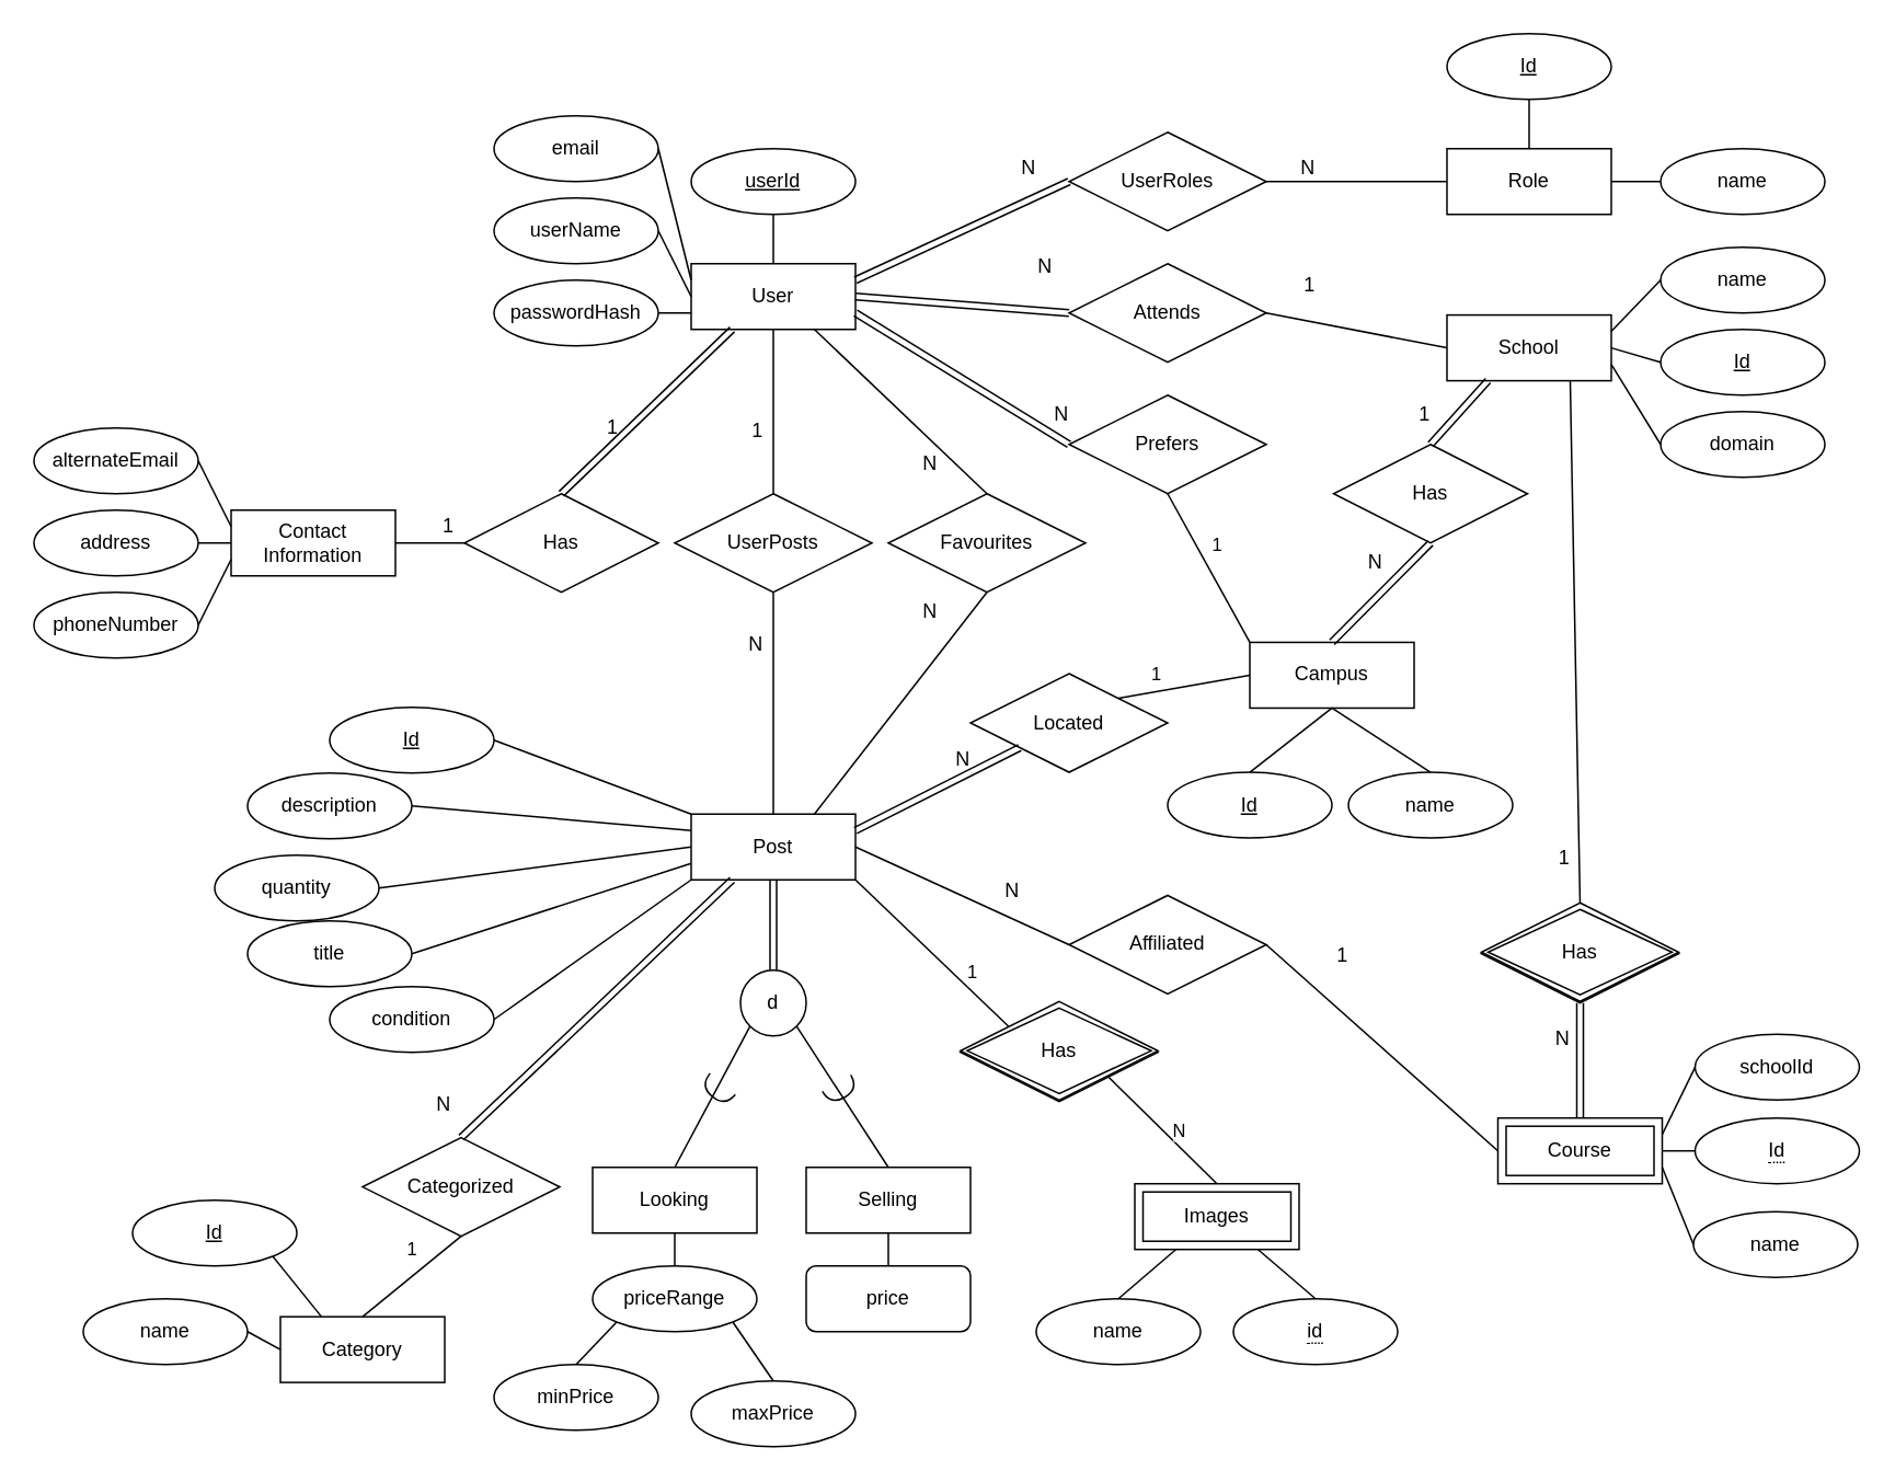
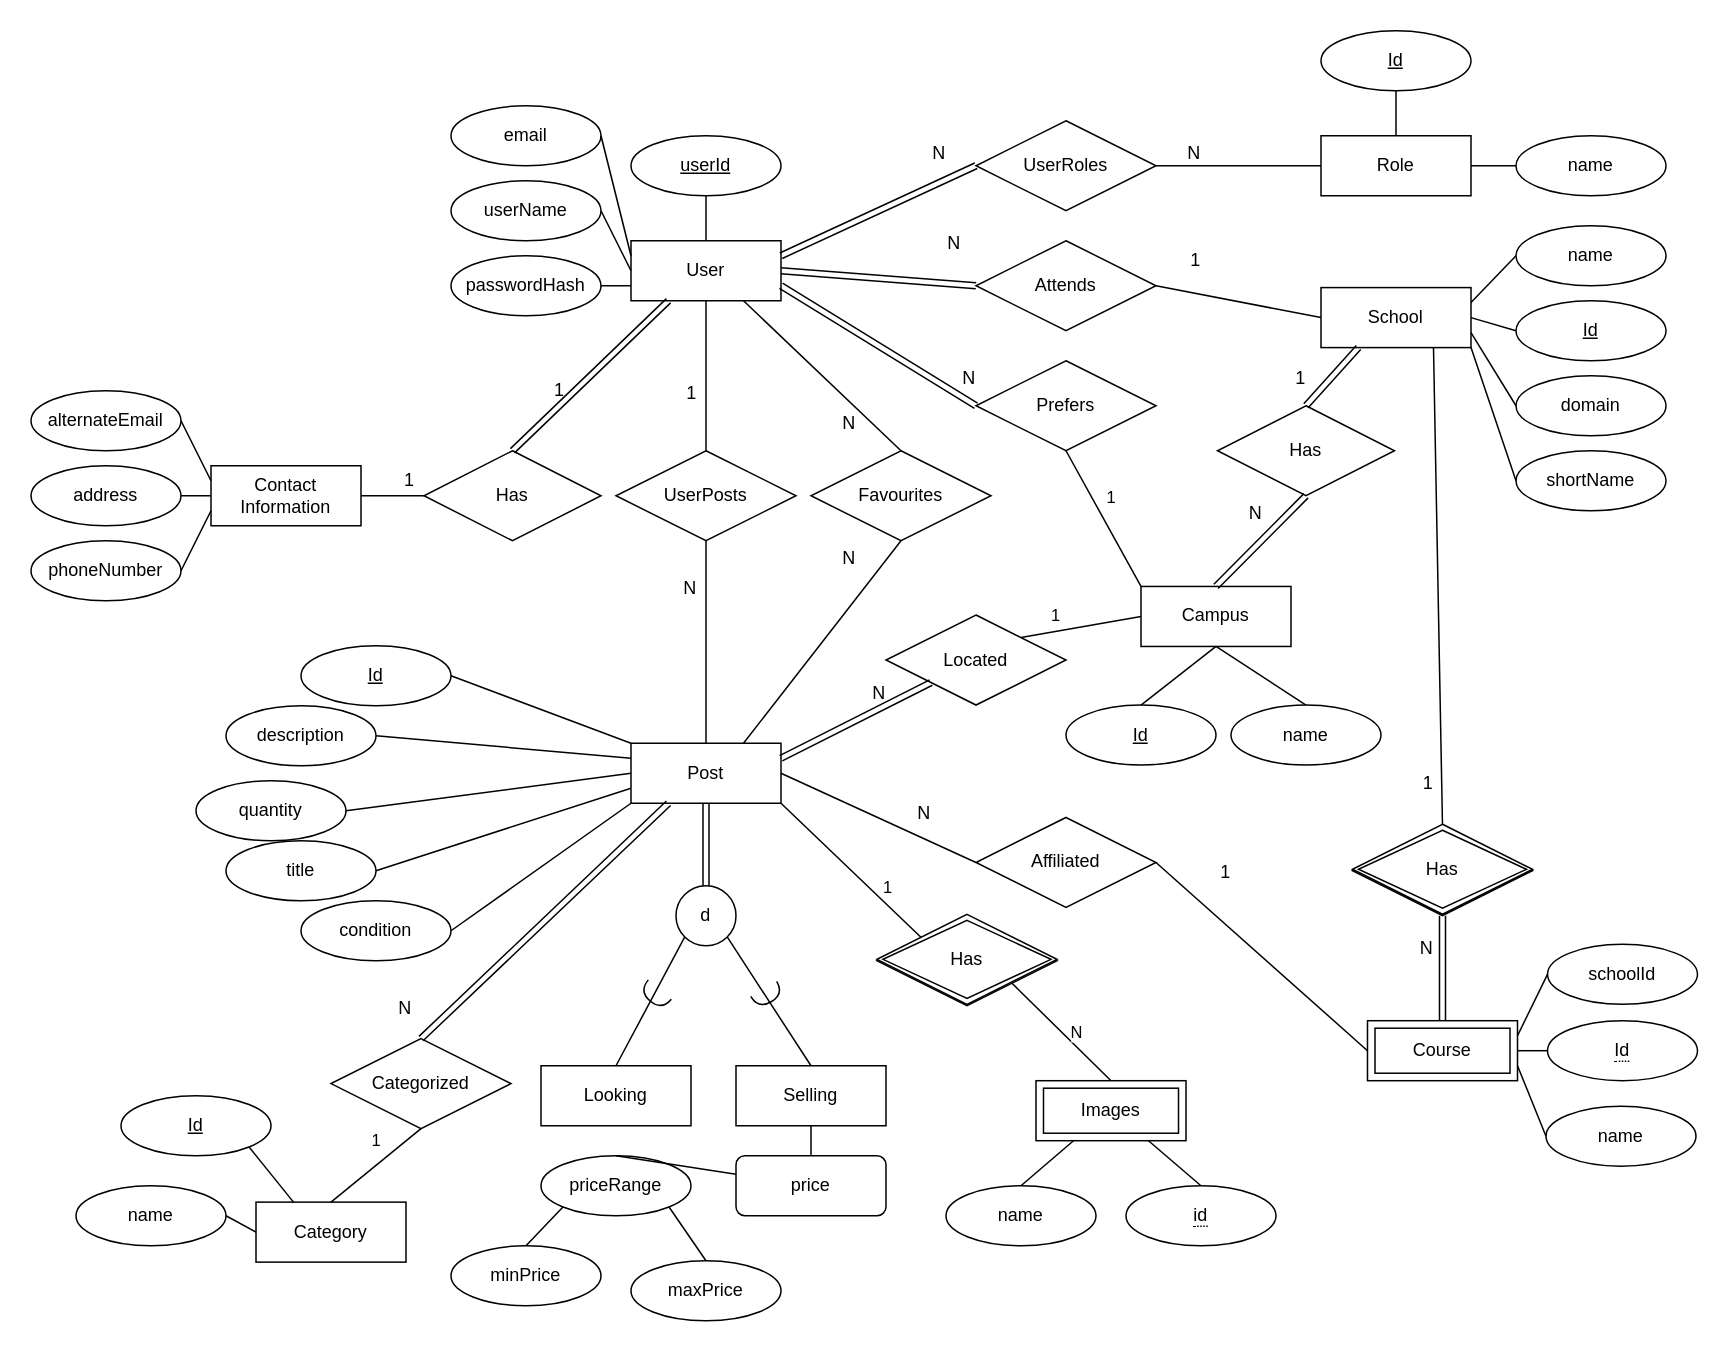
+ <mxCell id="143" value="" style="endArrow=none;html=1;rounded=0;entryX=0;entryY=0.5;entryDx=0;entryDy=0;exitX=1;exitY=1;exitDx=0;exitDy=0;" edge="1" parent="1" source="9" target="142"><mxGeometry width="50" height="50" relative="1" as="geometry"><mxPoint x="670" y="560" as="sourcePoint" /><mxPoint x="720" y="510" as="targetPoint" /></mxGeometry></mxCell>
+ <mxCell id="142" value="shortName" style="ellipse;whiteSpace=wrap;html=1;align=center;" vertex="1" parent="1"><mxGeometry x="1010" y="300" width="100" height="40" as="geometry" /></mxCell>
- <mxCell id="100" value="" style="endArrow=none;html=1;rounded=0;exitX=0.5;exitY=0;exitDx=0;exitDy=0;entryX=0.5;entryY=1;entryDx=0;entryDy=0;" parent="1" source="99" target="97" edge="1"><mxGeometry relative="1" as="geometry"><mxPoint x="620" y="590" as="sourcePoint" /><mxPoint x="780" y="590" as="targetPoint" /></mxGeometry></mxCell>
+ <mxCell id="100" value="" style="endArrow=none;html=1;rounded=0;exitX=0.5;exitY=0;exitDx=0;exitDy=0;" parent="1" source="99" target="105" edge="1"><mxGeometry relative="1" as="geometry"><mxPoint x="620" y="590" as="sourcePoint" /><mxPoint x="780" y="590" as="targetPoint" /></mxGeometry></mxCell>
